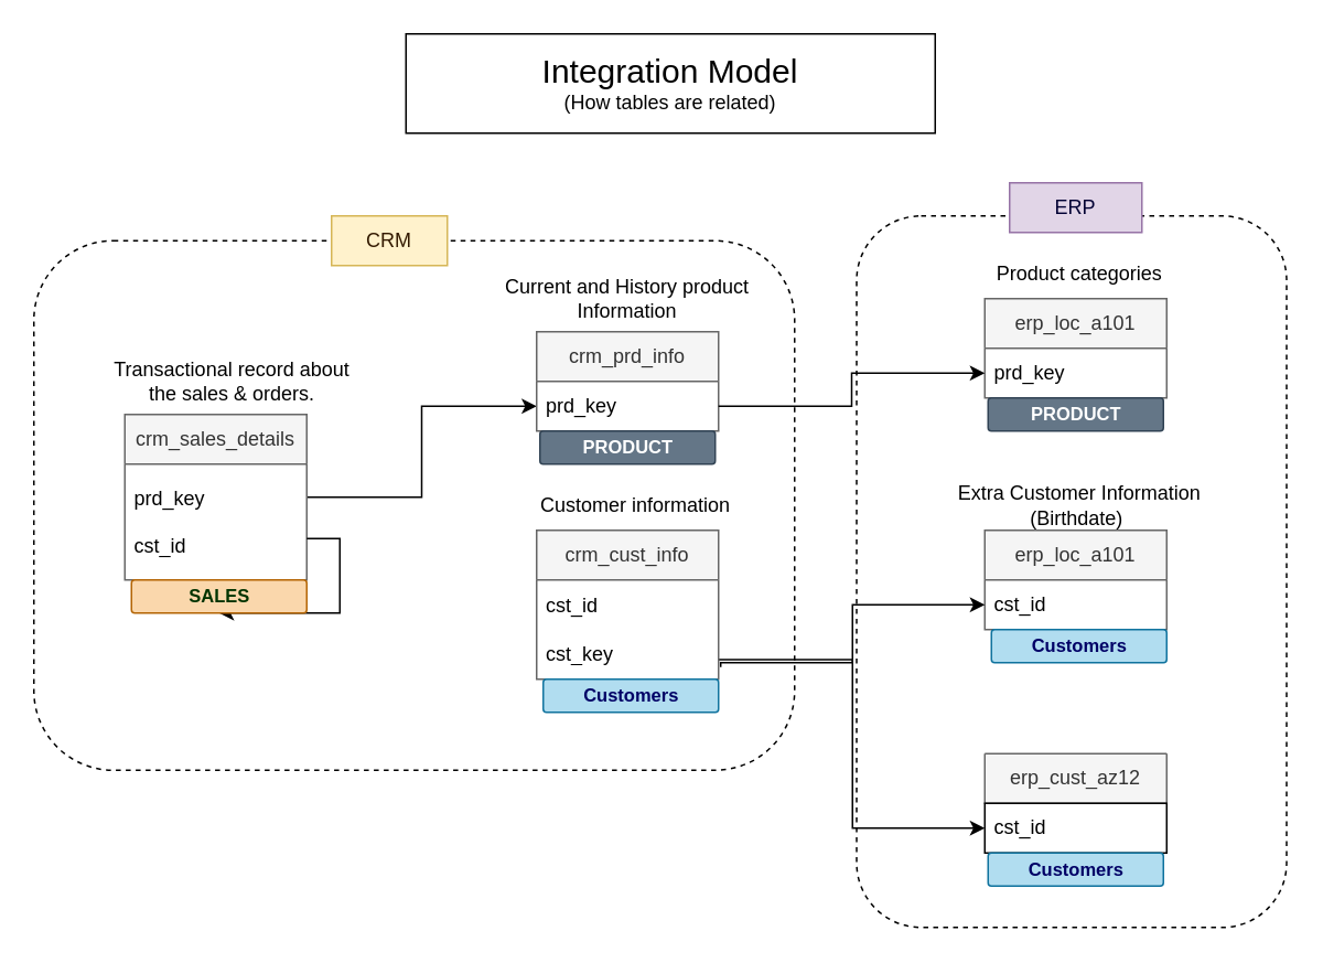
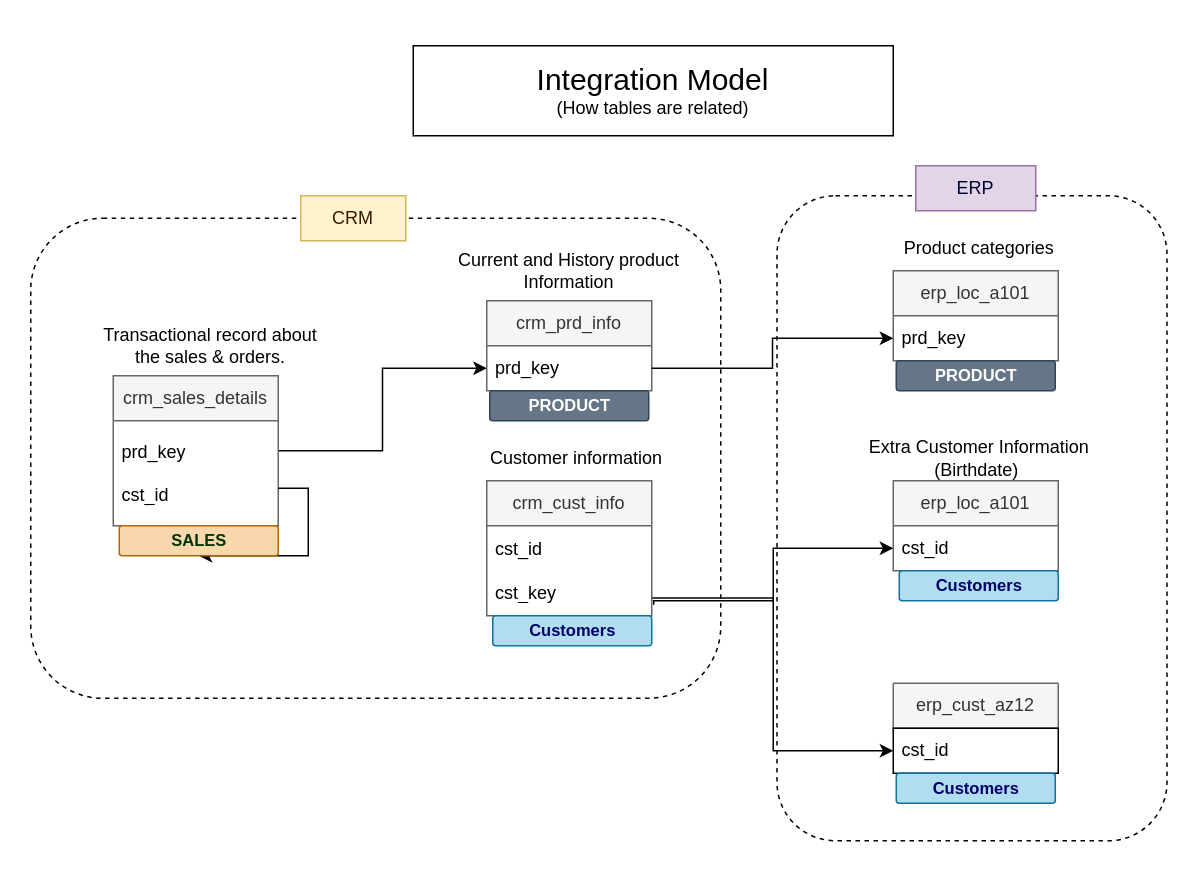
- <mxCell id="2" value="&lt;font style=&quot;&quot;&gt;&lt;span style=&quot;font-size: 20px;&quot;&gt;Integration Model &lt;/span&gt;&lt;br&gt;&lt;font&gt;(How tables are related)&lt;/font&gt;&lt;/font&gt;" style="rounded=0;whiteSpace=wrap;html=1;" parent="1" vertex="1"><mxGeometry x="245" y="20" width="320" height="60" as="geometry" /></mxCell>
+ <mxCell id="2" value="&lt;font style=&quot;&quot;&gt;&lt;span style=&quot;font-size: 20px;&quot;&gt;Integration Model &lt;/span&gt;&lt;br&gt;&lt;font&gt;(How tables are related)&lt;/font&gt;&lt;/font&gt;" style="rounded=0;whiteSpace=wrap;html=1;" parent="1" vertex="1"><mxGeometry x="275" y="30" width="320" height="60" as="geometry" /></mxCell>
